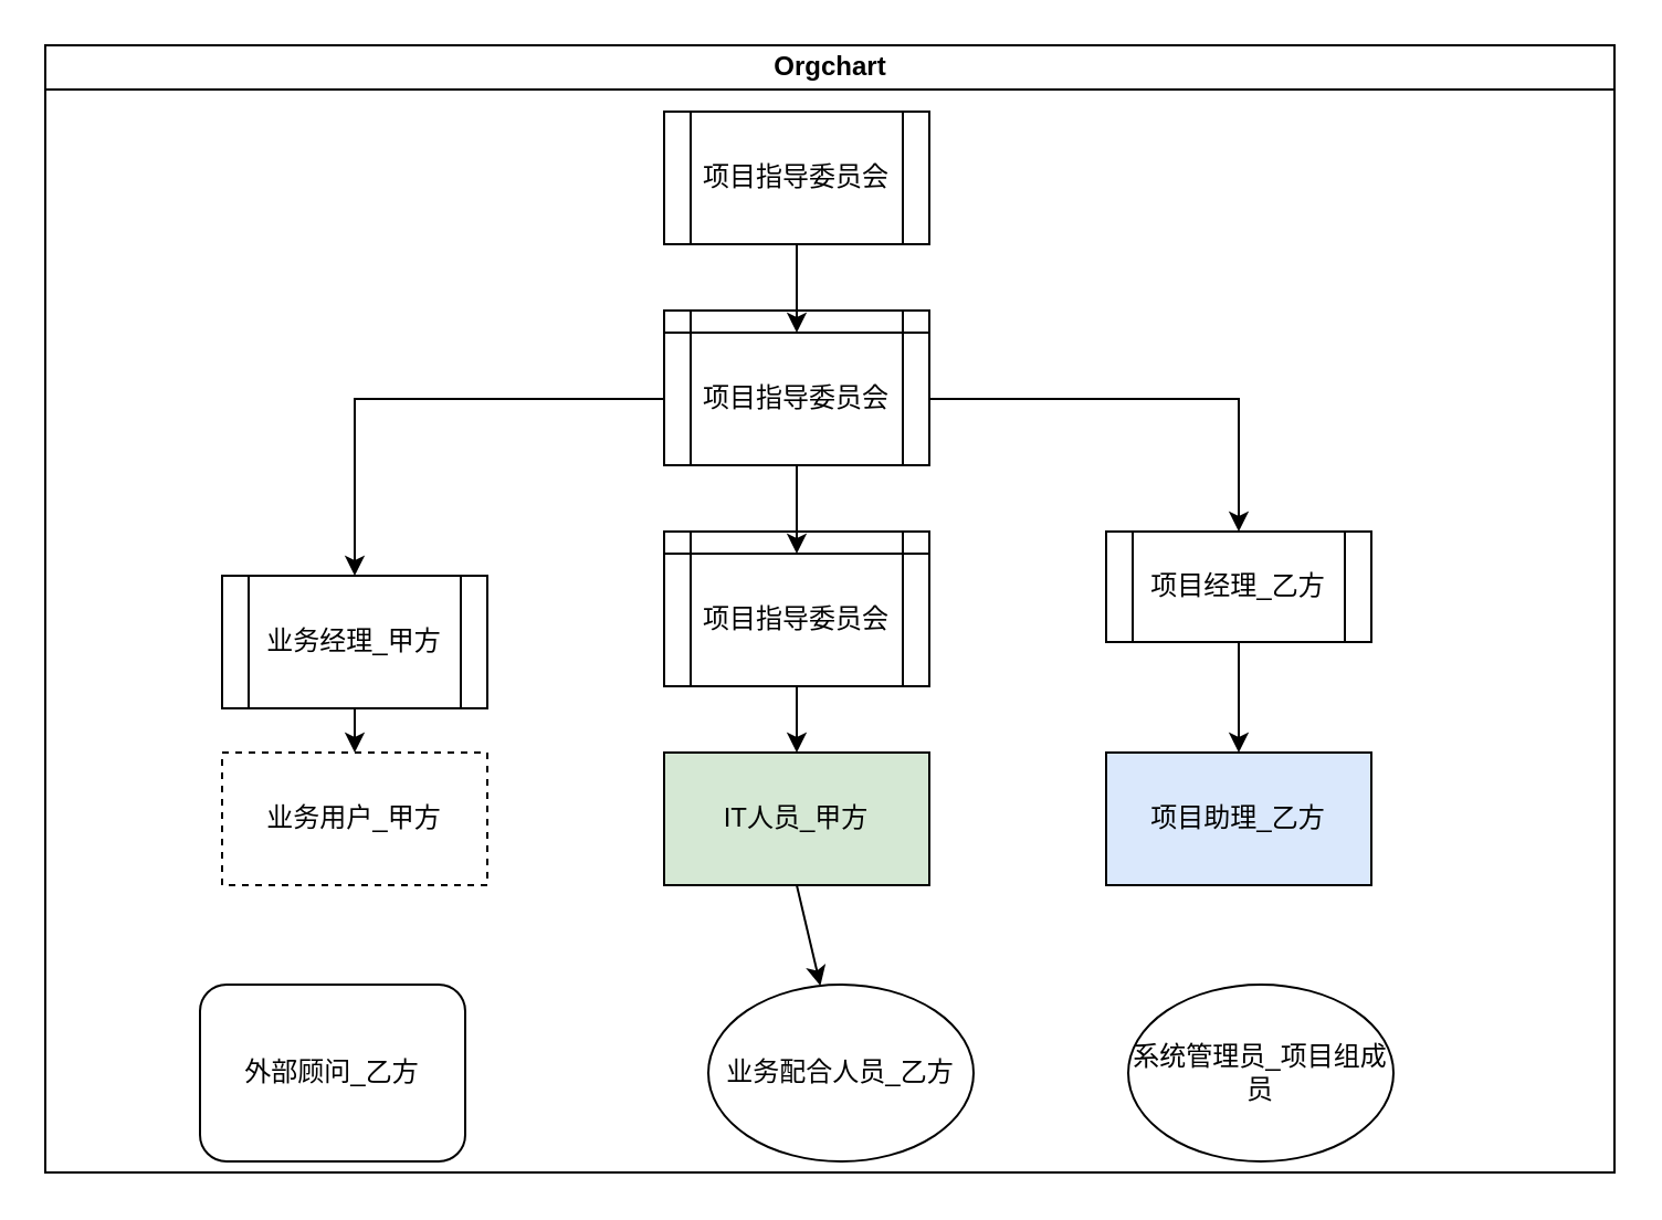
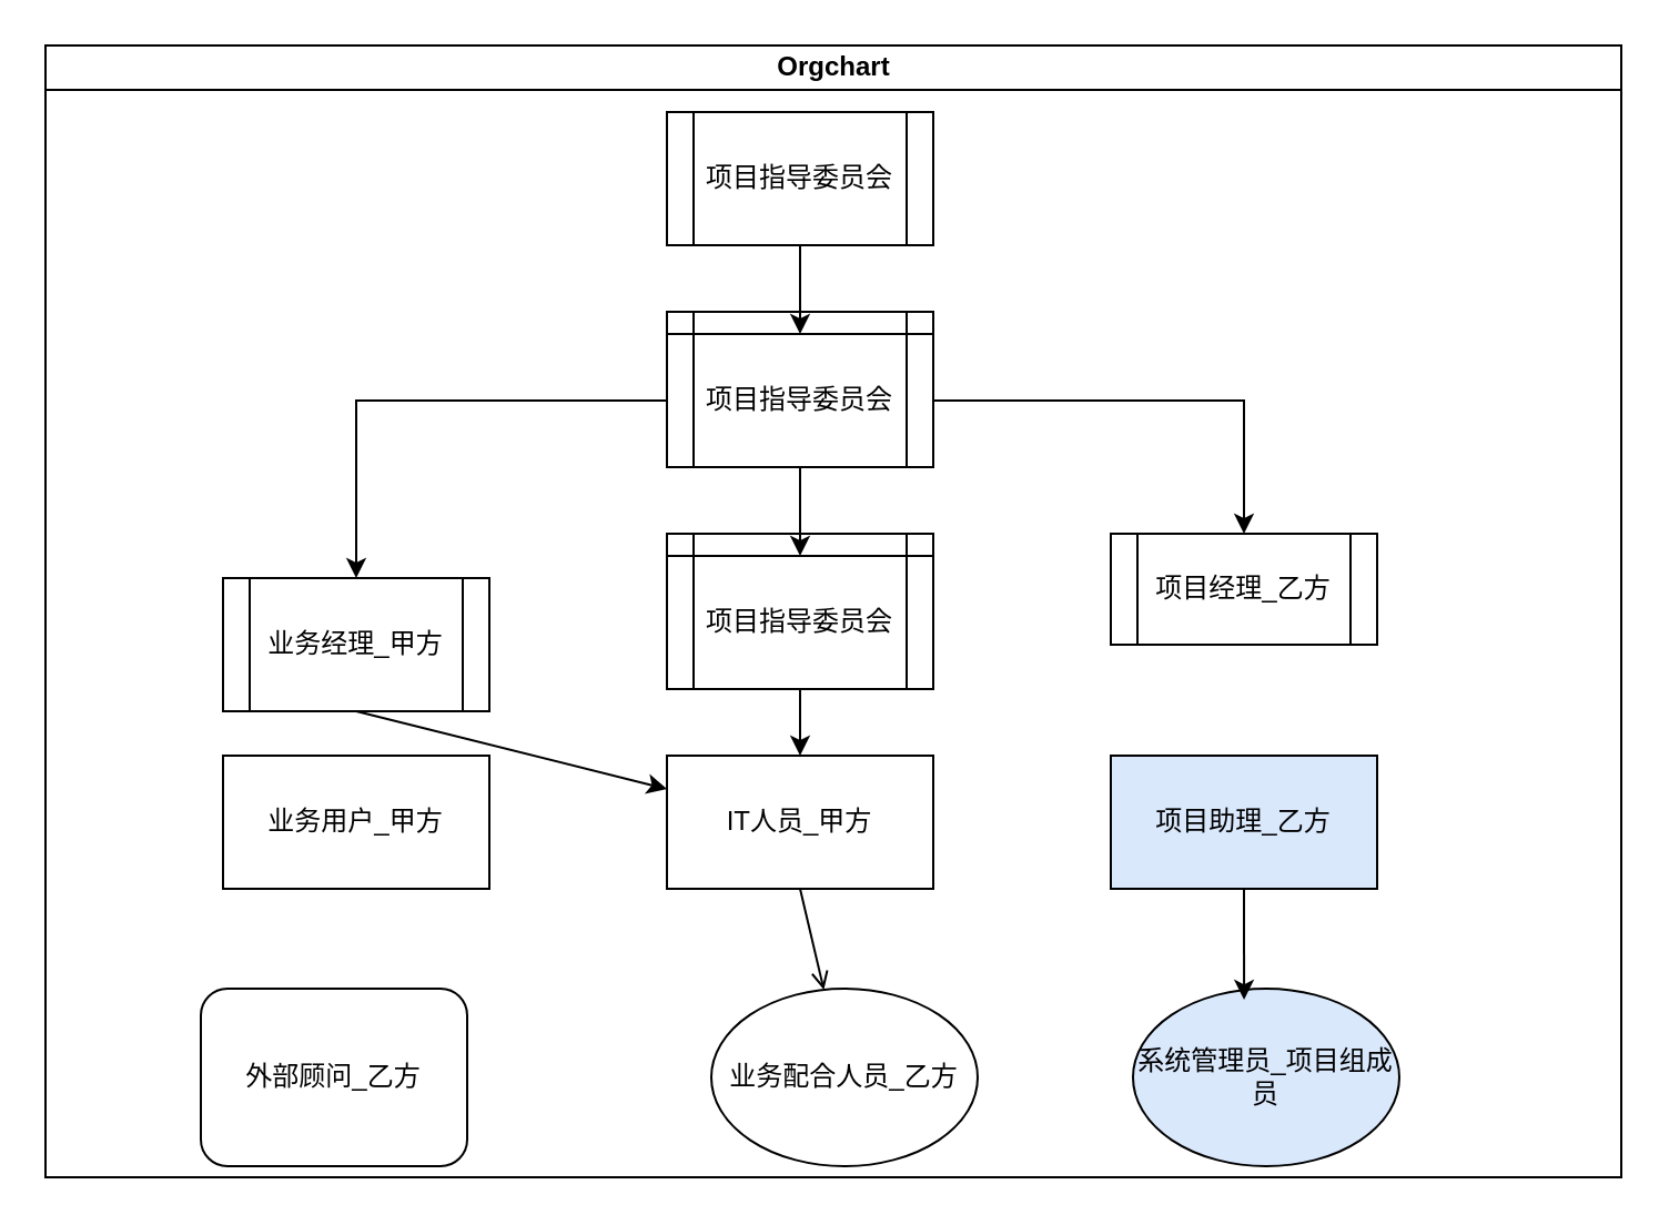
- <mxCell id="22" value="" style="endArrow=classic;html=1;rounded=0;exitX=0.5;exitY=1;exitDx=0;exitDy=0;" edge="1" parent="2" source="9" target="10"><mxGeometry width="50" height="50" relative="1" as="geometry"><mxPoint x="160" y="300" as="sourcePoint" /><mxPoint x="160" y="340" as="targetPoint" /></mxGeometry></mxCell>
- <mxCell id="20" value="" style="endArrow=classic;html=1;rounded=0;exitX=0.5;exitY=1;exitDx=0;exitDy=0;entryX=0.5;entryY=0;entryDx=0;entryDy=0;" edge="1" parent="2" source="7" target="5"><mxGeometry width="50" height="50" relative="1" as="geometry"><mxPoint x="260" y="280" as="sourcePoint" /><mxPoint x="400" y="220" as="targetPoint" /></mxGeometry></mxCell>
+ <mxCell id="20" value="" style="endArrow=classic;html=1;rounded=0;exitX=0.5;exitY=1;exitDx=0;exitDy=0;" edge="1" parent="2" source="7" target="6"><mxGeometry width="50" height="50" relative="1" as="geometry"><mxPoint x="260" y="280" as="sourcePoint" /><mxPoint x="400" y="220" as="targetPoint" /></mxGeometry></mxCell>
- <mxCell id="5" value="业务用户_甲方" style="rounded=0;whiteSpace=wrap;html=1;dashed=1;" vertex="1" parent="2"><mxGeometry x="80" y="320" width="120" height="60" as="geometry" /></mxCell>
+ <mxCell id="5" value="业务用户_甲方" style="rounded=0;whiteSpace=wrap;html=1;" vertex="1" parent="2"><mxGeometry x="80" y="320" width="120" height="60" as="geometry" /></mxCell>
- <mxCell id="6" value="IT人员_甲方" style="rounded=0;whiteSpace=wrap;html=1;fillColor=#d5e8d4;" vertex="1" parent="2"><mxGeometry x="280" y="320" width="120" height="60" as="geometry" /></mxCell>
+ <mxCell id="6" value="IT人员_甲方" style="rounded=0;whiteSpace=wrap;html=1;" vertex="1" parent="2"><mxGeometry x="280" y="320" width="120" height="60" as="geometry" /></mxCell>
+ <mxCell id="24" value="" style="endArrow=classic;html=1;rounded=0;exitX=0.5;exitY=1;exitDx=0;exitDy=0;entryX=0.417;entryY=0.063;entryDx=0;entryDy=0;entryPerimeter=0;" edge="1" parent="2" source="10" target="13"><mxGeometry width="50" height="50" relative="1" as="geometry"><mxPoint x="190" y="330" as="sourcePoint" /><mxPoint x="190" y="370" as="targetPoint" /></mxGeometry></mxCell>
- <mxCell id="23" value="" style="endArrow=classic;html=1;rounded=0;exitX=0.5;exitY=1;exitDx=0;exitDy=0;" edge="1" parent="2" source="6" target="12"><mxGeometry width="50" height="50" relative="1" as="geometry"><mxPoint x="180" y="320" as="sourcePoint" /><mxPoint x="180" y="360" as="targetPoint" /></mxGeometry></mxCell>
+ <mxCell id="23" value="" style="endArrow=open;html=1;rounded=0;exitX=0.5;exitY=1;exitDx=0;exitDy=0;" edge="1" parent="2" source="6" target="12"><mxGeometry width="50" height="50" relative="1" as="geometry"><mxPoint x="180" y="320" as="sourcePoint" /><mxPoint x="180" y="360" as="targetPoint" /></mxGeometry></mxCell>
- <mxCell id="13" value="系统管理员_项目组成员" style="ellipse;whiteSpace=wrap;html=1;" vertex="1" parent="2"><mxGeometry x="490" y="425" width="120" height="80" as="geometry" /></mxCell>
+ <mxCell id="13" value="系统管理员_项目组成员" style="ellipse;whiteSpace=wrap;html=1;fillColor=#dae8fc;" vertex="1" parent="2"><mxGeometry x="490" y="425" width="120" height="80" as="geometry" /></mxCell>
